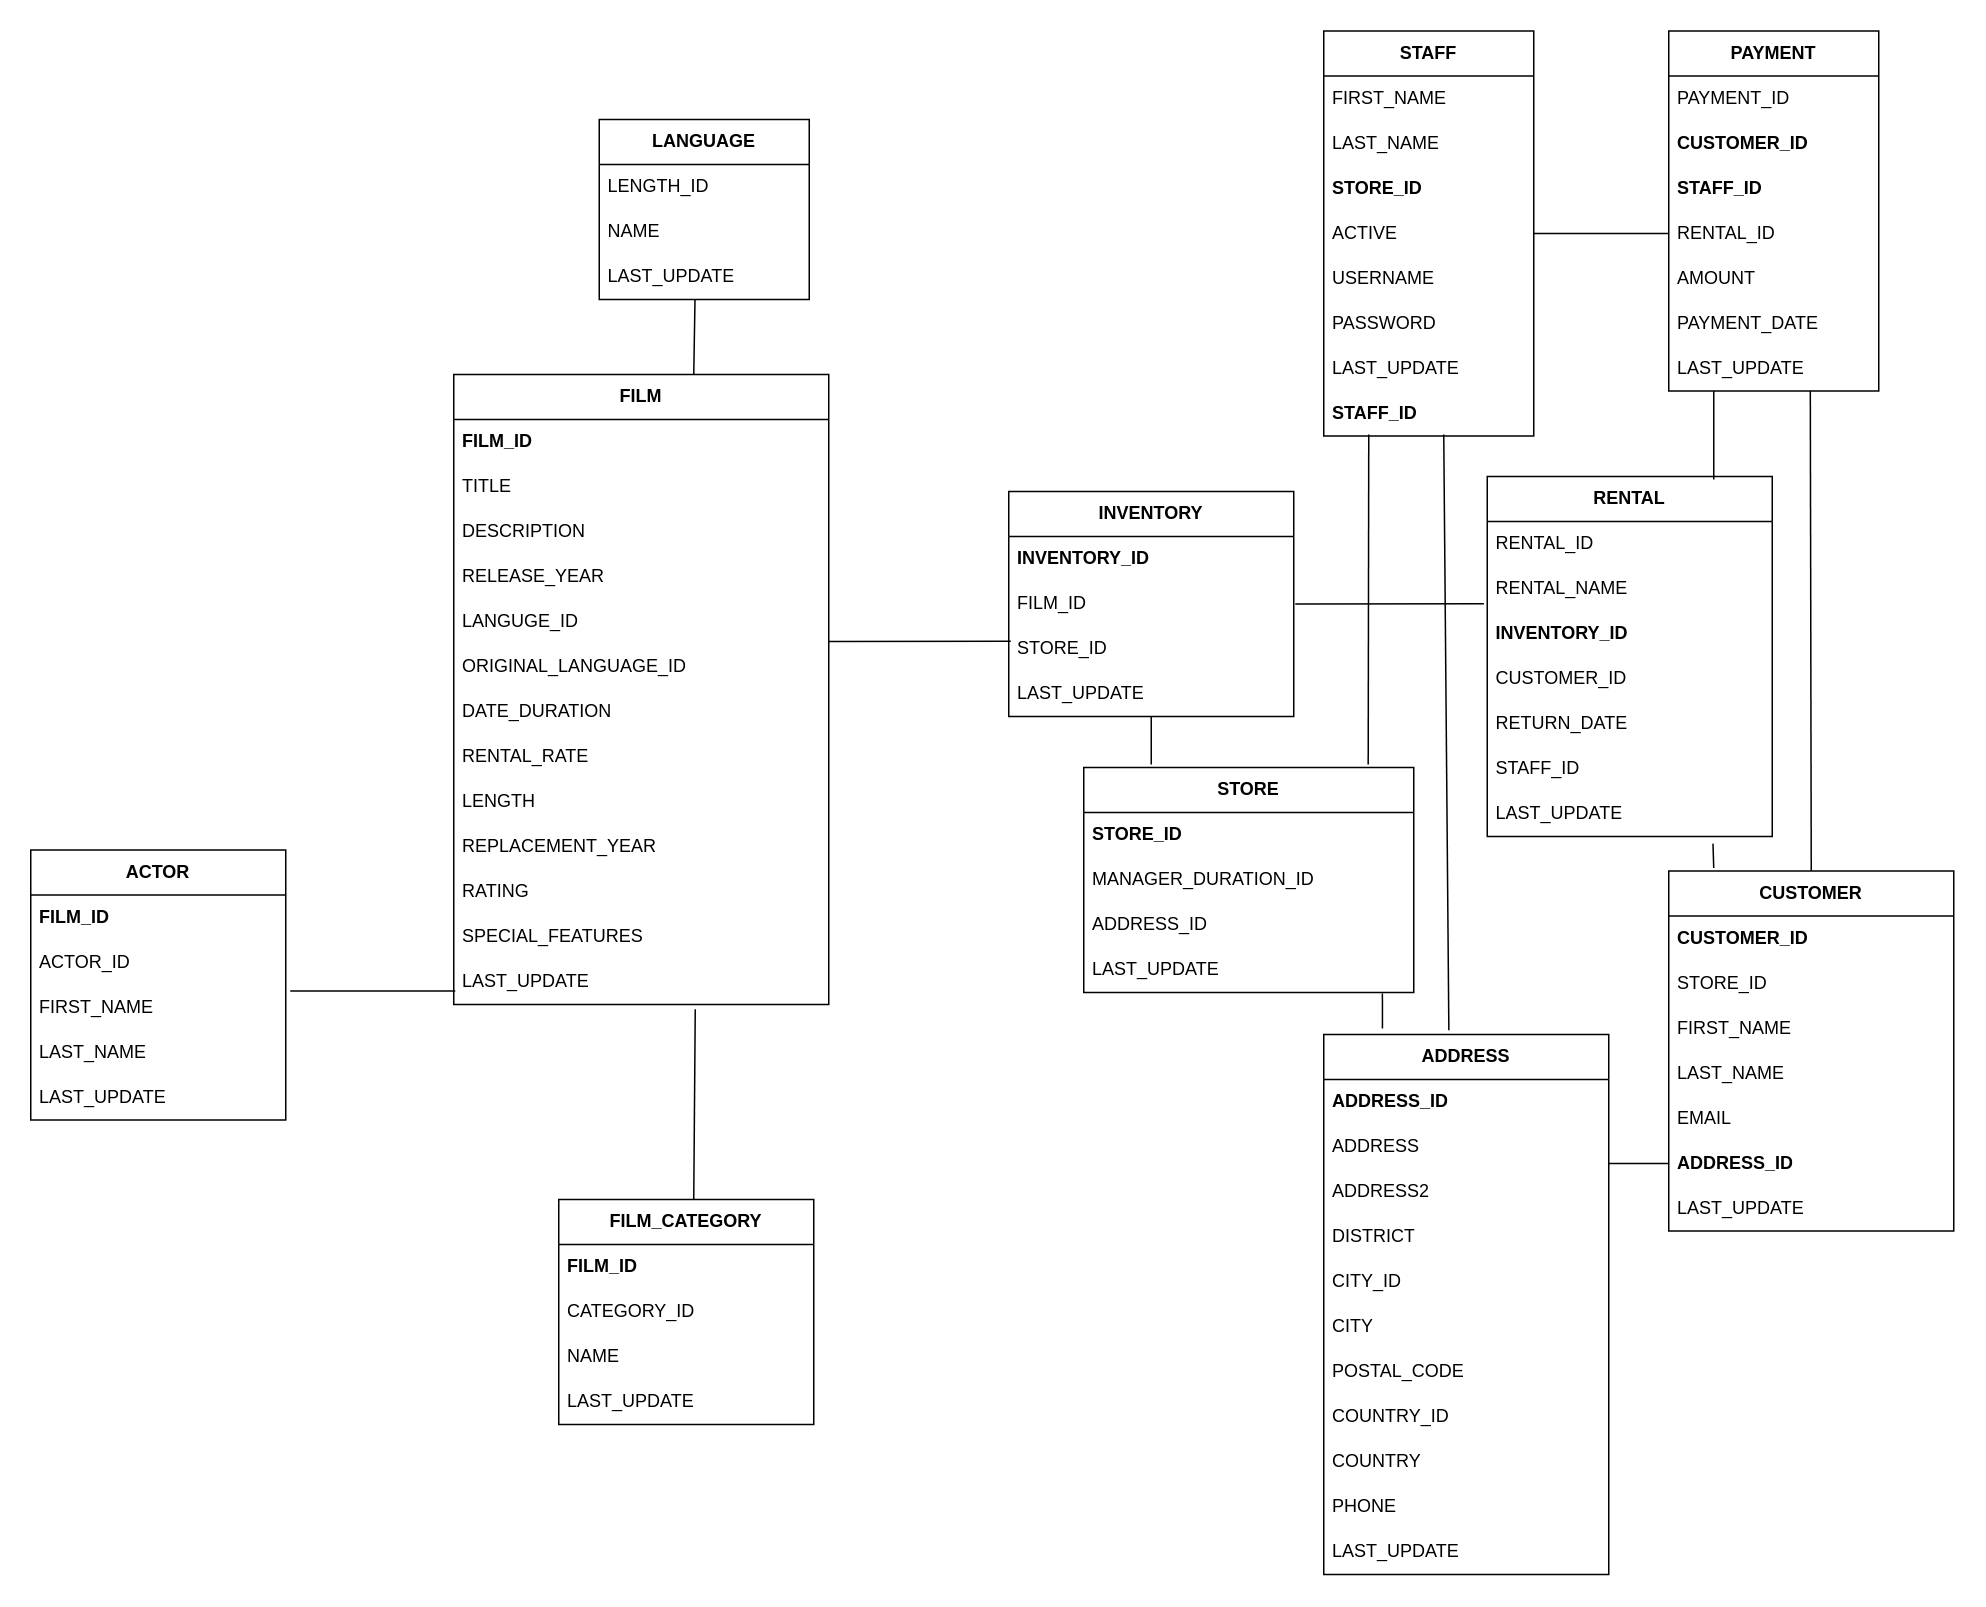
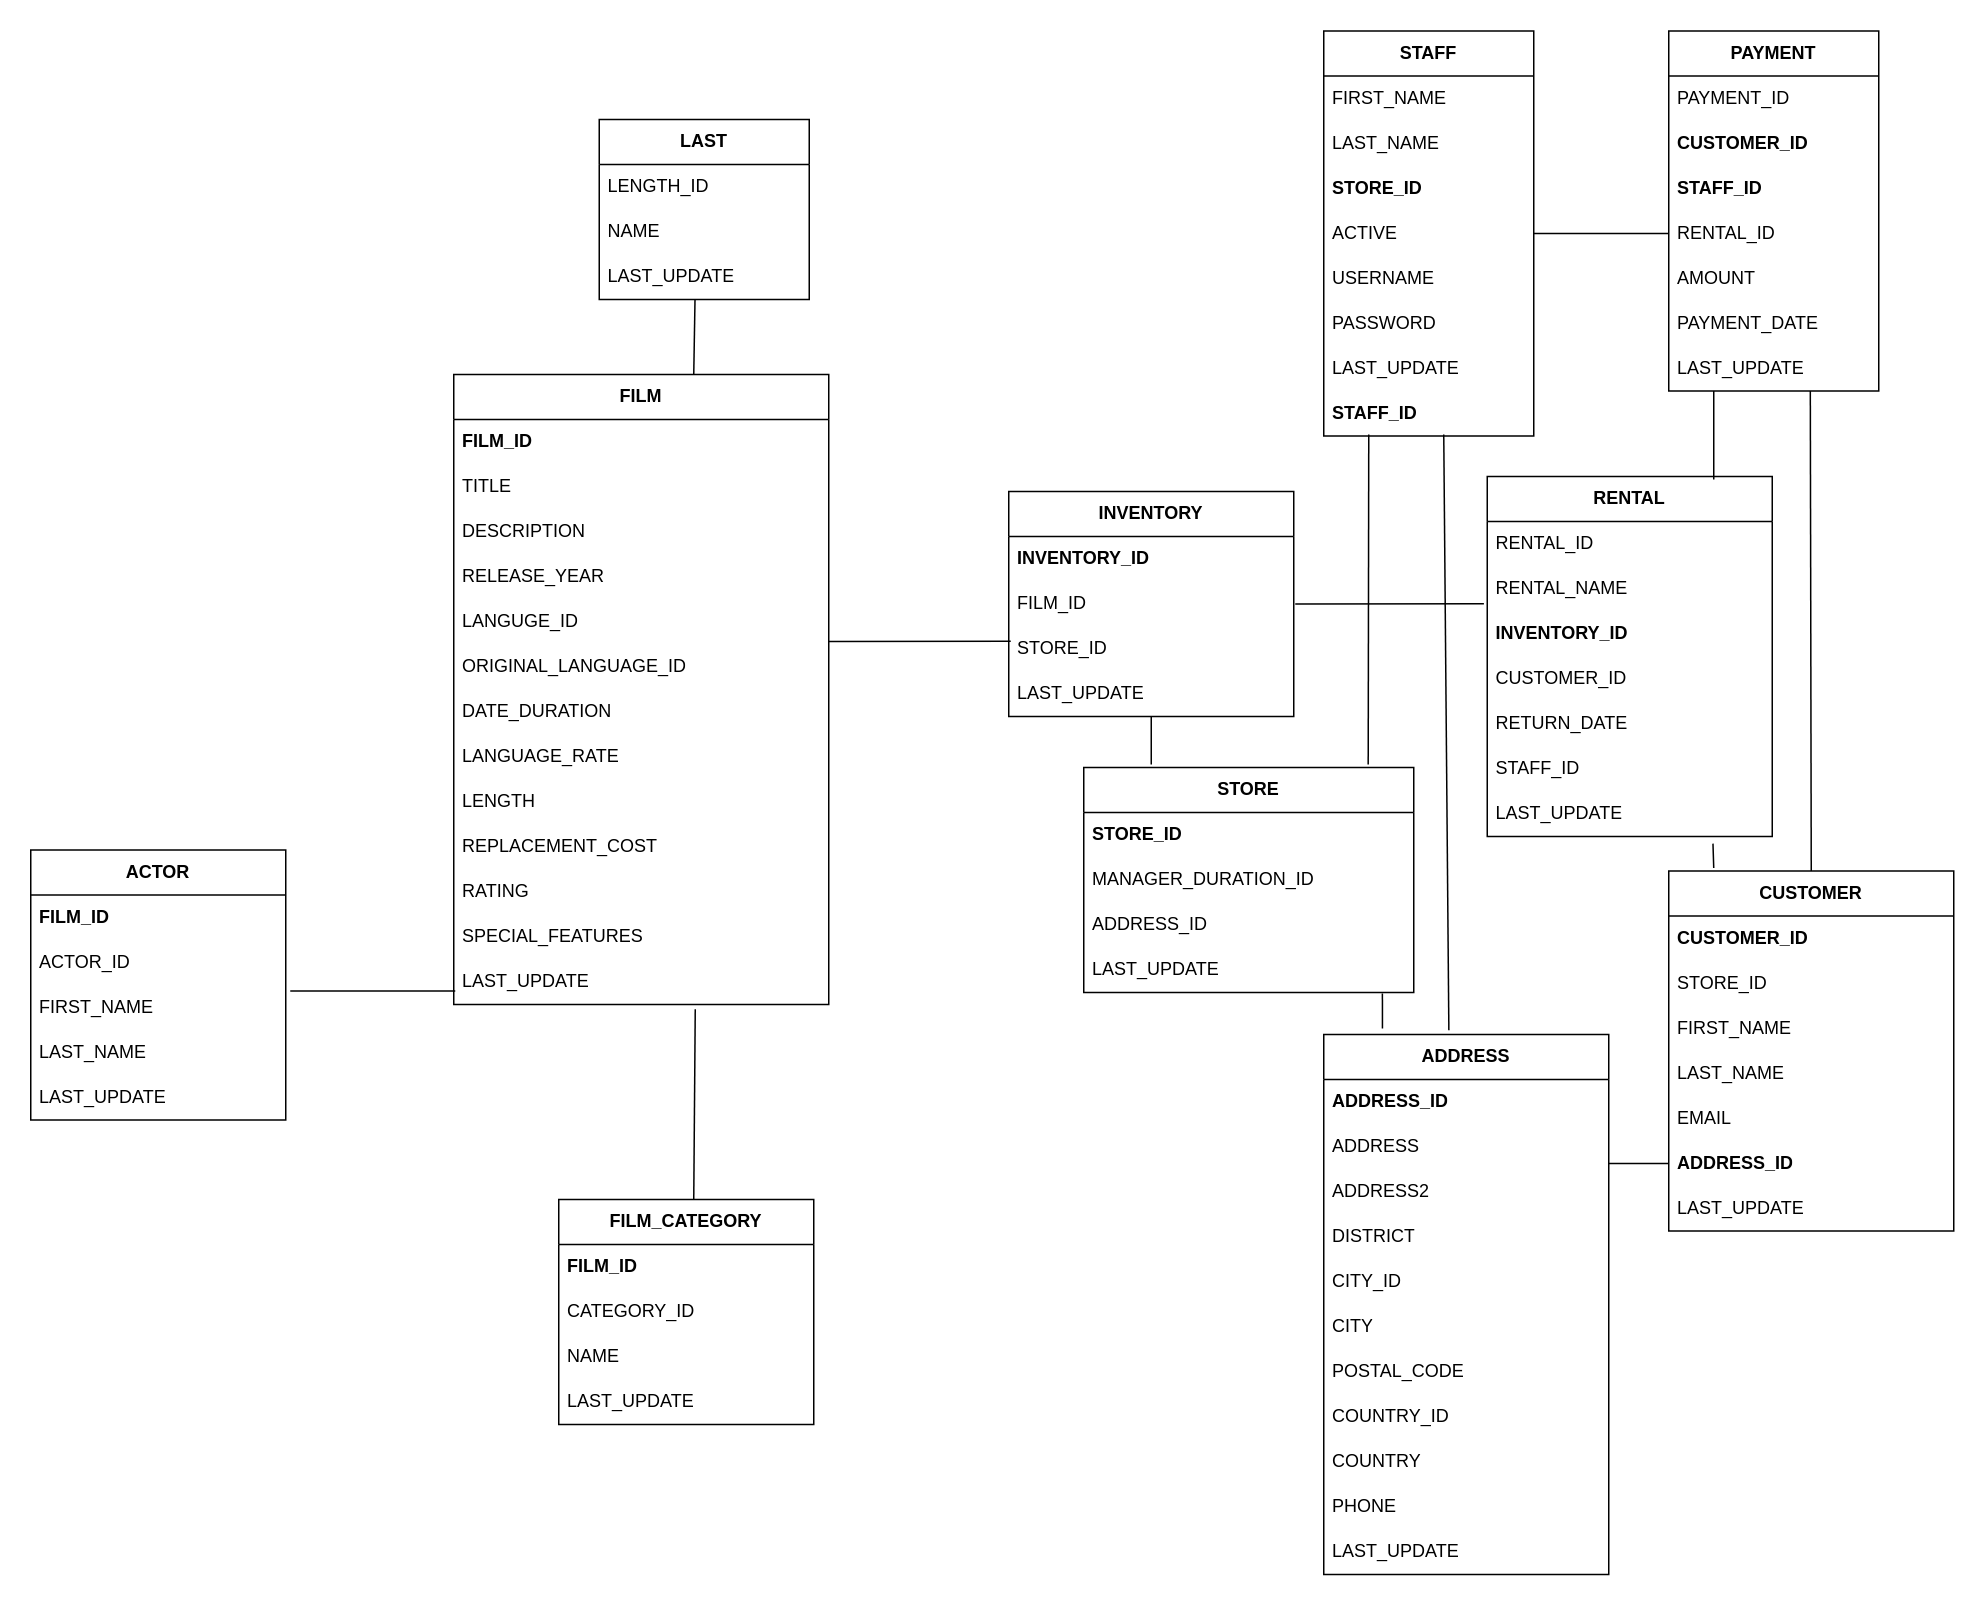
- <mxCell id="82" value="&lt;b&gt;LANGUAGE&lt;/b&gt;" style="swimlane;fontStyle=0;childLayout=stackLayout;horizontal=1;startSize=30;horizontalStack=0;resizeParent=1;resizeParentMax=0;resizeLast=0;collapsible=1;marginBottom=0;whiteSpace=wrap;html=1;" parent="1" vertex="1"><mxGeometry x="399" y="79" width="140" height="120" as="geometry"><mxRectangle x="390" y="-1160" width="80" height="30" as="alternateBounds" /></mxGeometry></mxCell>
+ <mxCell id="82" value="&lt;b&gt;LAST&lt;/b&gt;" style="swimlane;fontStyle=0;childLayout=stackLayout;horizontal=1;startSize=30;horizontalStack=0;resizeParent=1;resizeParentMax=0;resizeLast=0;collapsible=1;marginBottom=0;whiteSpace=wrap;html=1;" parent="1" vertex="1"><mxGeometry x="399" y="79" width="140" height="120" as="geometry"><mxRectangle x="390" y="-1160" width="80" height="30" as="alternateBounds" /></mxGeometry></mxCell>
- <mxCell id="76" value="RENTAL_RATE" style="text;strokeColor=none;fillColor=none;align=left;verticalAlign=middle;spacingLeft=4;spacingRight=4;overflow=hidden;points=[[0,0.5],[1,0.5]];portConstraint=eastwest;rotatable=0;whiteSpace=wrap;html=1;" parent="68" vertex="1"><mxGeometry y="240" width="250" height="30" as="geometry" /></mxCell>
+ <mxCell id="76" value="LANGUAGE_RATE" style="text;strokeColor=none;fillColor=none;align=left;verticalAlign=middle;spacingLeft=4;spacingRight=4;overflow=hidden;points=[[0,0.5],[1,0.5]];portConstraint=eastwest;rotatable=0;whiteSpace=wrap;html=1;" parent="68" vertex="1"><mxGeometry y="240" width="250" height="30" as="geometry" /></mxCell>
- <mxCell id="78" value="REPLACEMENT_YEAR" style="text;strokeColor=none;fillColor=none;align=left;verticalAlign=middle;spacingLeft=4;spacingRight=4;overflow=hidden;points=[[0,0.5],[1,0.5]];portConstraint=eastwest;rotatable=0;whiteSpace=wrap;html=1;" parent="68" vertex="1"><mxGeometry y="300" width="250" height="30" as="geometry" /></mxCell>
+ <mxCell id="78" value="REPLACEMENT_COST" style="text;strokeColor=none;fillColor=none;align=left;verticalAlign=middle;spacingLeft=4;spacingRight=4;overflow=hidden;points=[[0,0.5],[1,0.5]];portConstraint=eastwest;rotatable=0;whiteSpace=wrap;html=1;" parent="68" vertex="1"><mxGeometry y="300" width="250" height="30" as="geometry" /></mxCell>
